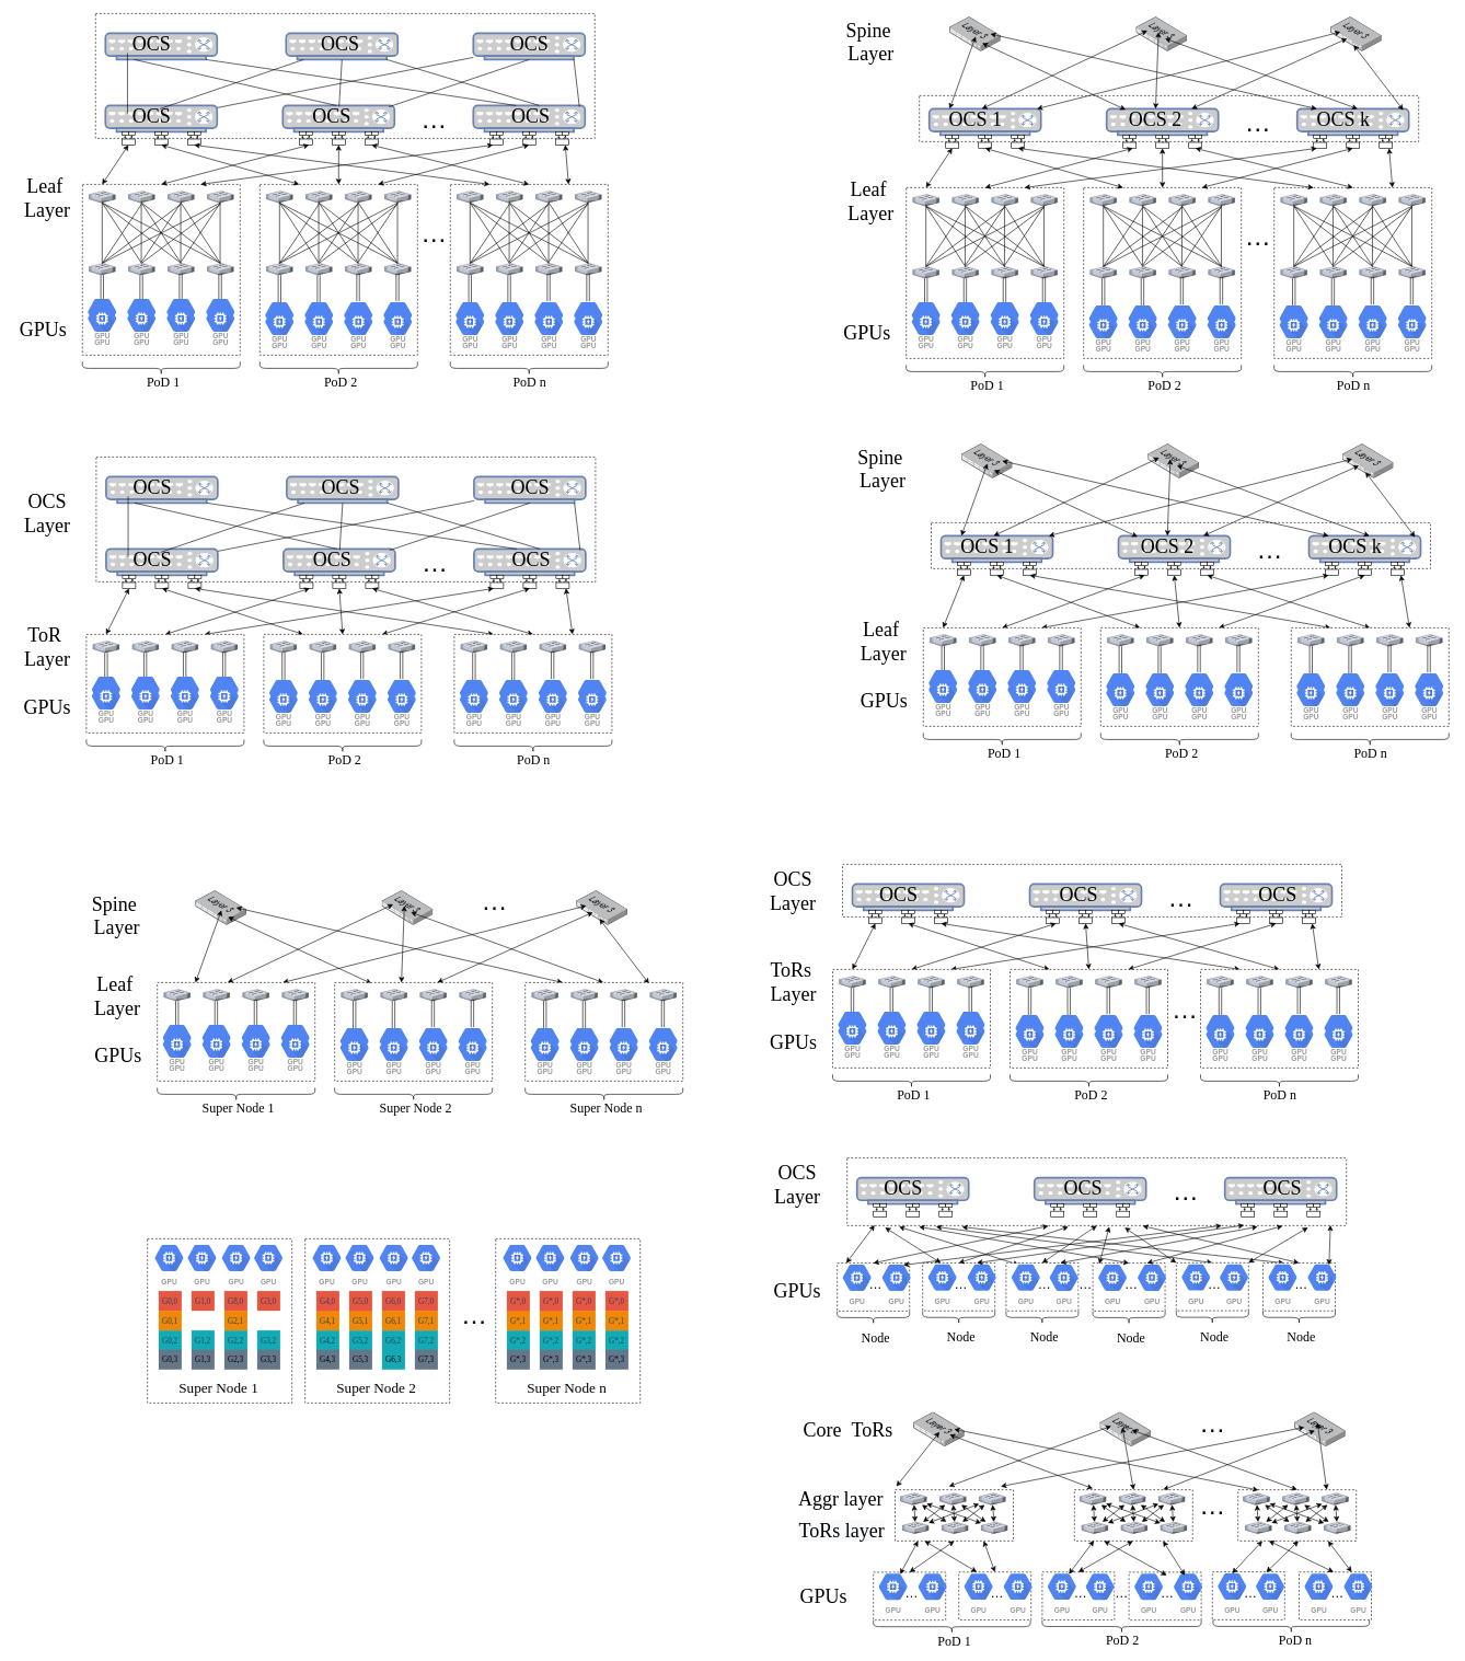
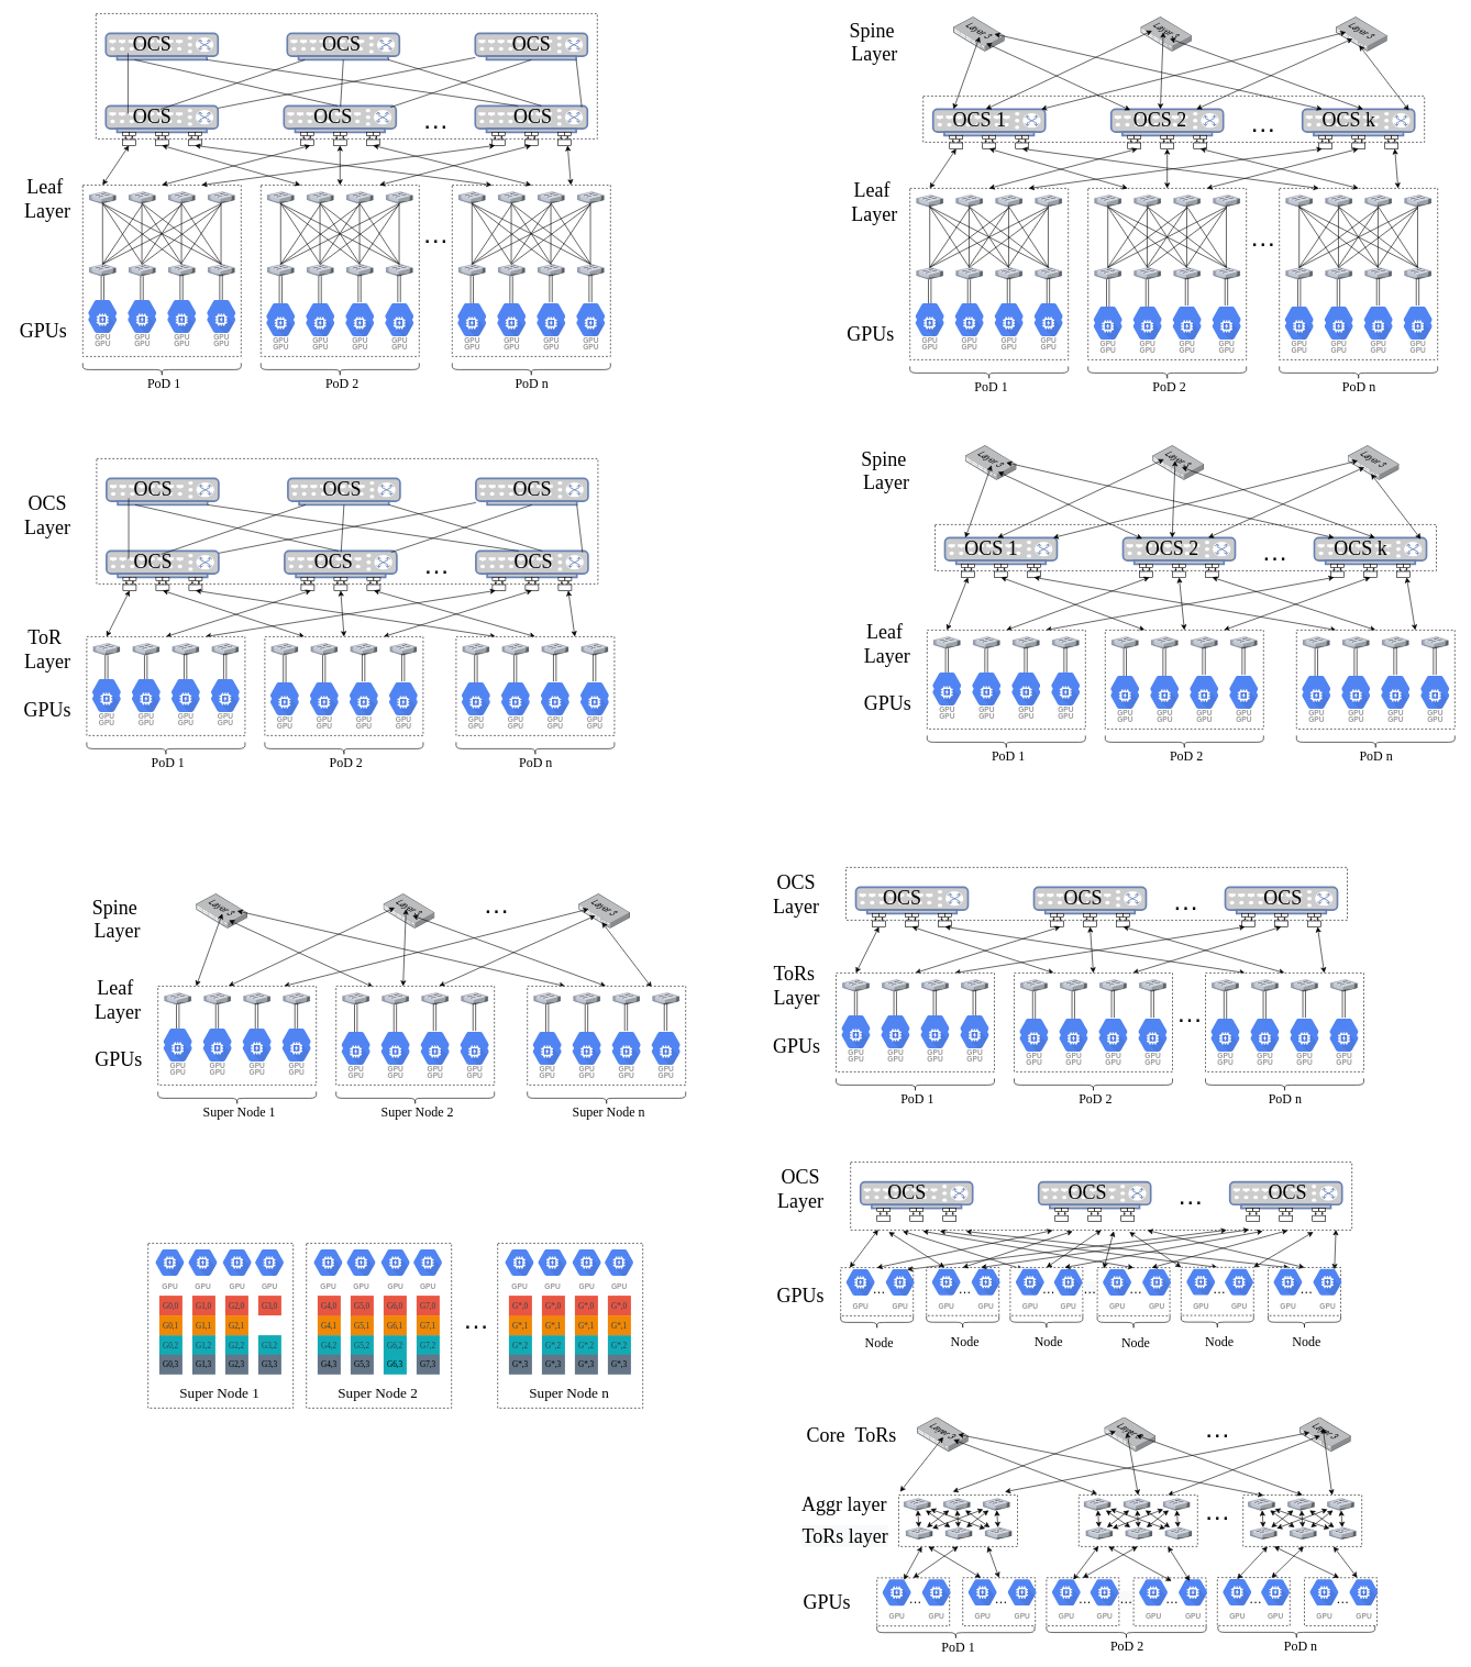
- <mxCell id="913" value="G8,0" style="whiteSpace=wrap;fillColor=#E85642;gradientColor=none;gradientDirection=east;strokeColor=none;html=1;fontColor=#23445d;fontFamily=Times New Roman;" parent="1" vertex="1"><mxGeometry x="341" y="1964.5" width="35.0" height="30.0" as="geometry" /></mxCell>
+ <mxCell id="913" value="G2,0" style="whiteSpace=wrap;fillColor=#E85642;gradientColor=none;gradientDirection=east;strokeColor=none;html=1;fontColor=#23445d;fontFamily=Times New Roman;" parent="1" vertex="1"><mxGeometry x="341" y="1964.5" width="35.0" height="30.0" as="geometry" /></mxCell>
+ <mxCell id="908" value="G1,1" style="whiteSpace=wrap;fillColor=#F08705;gradientColor=none;gradientDirection=east;strokeColor=none;html=1;fontColor=#23445d;fontFamily=Times New Roman;" parent="1" vertex="1"><mxGeometry x="291" y="1994.5" width="35.0" height="30.0" as="geometry" /></mxCell>
